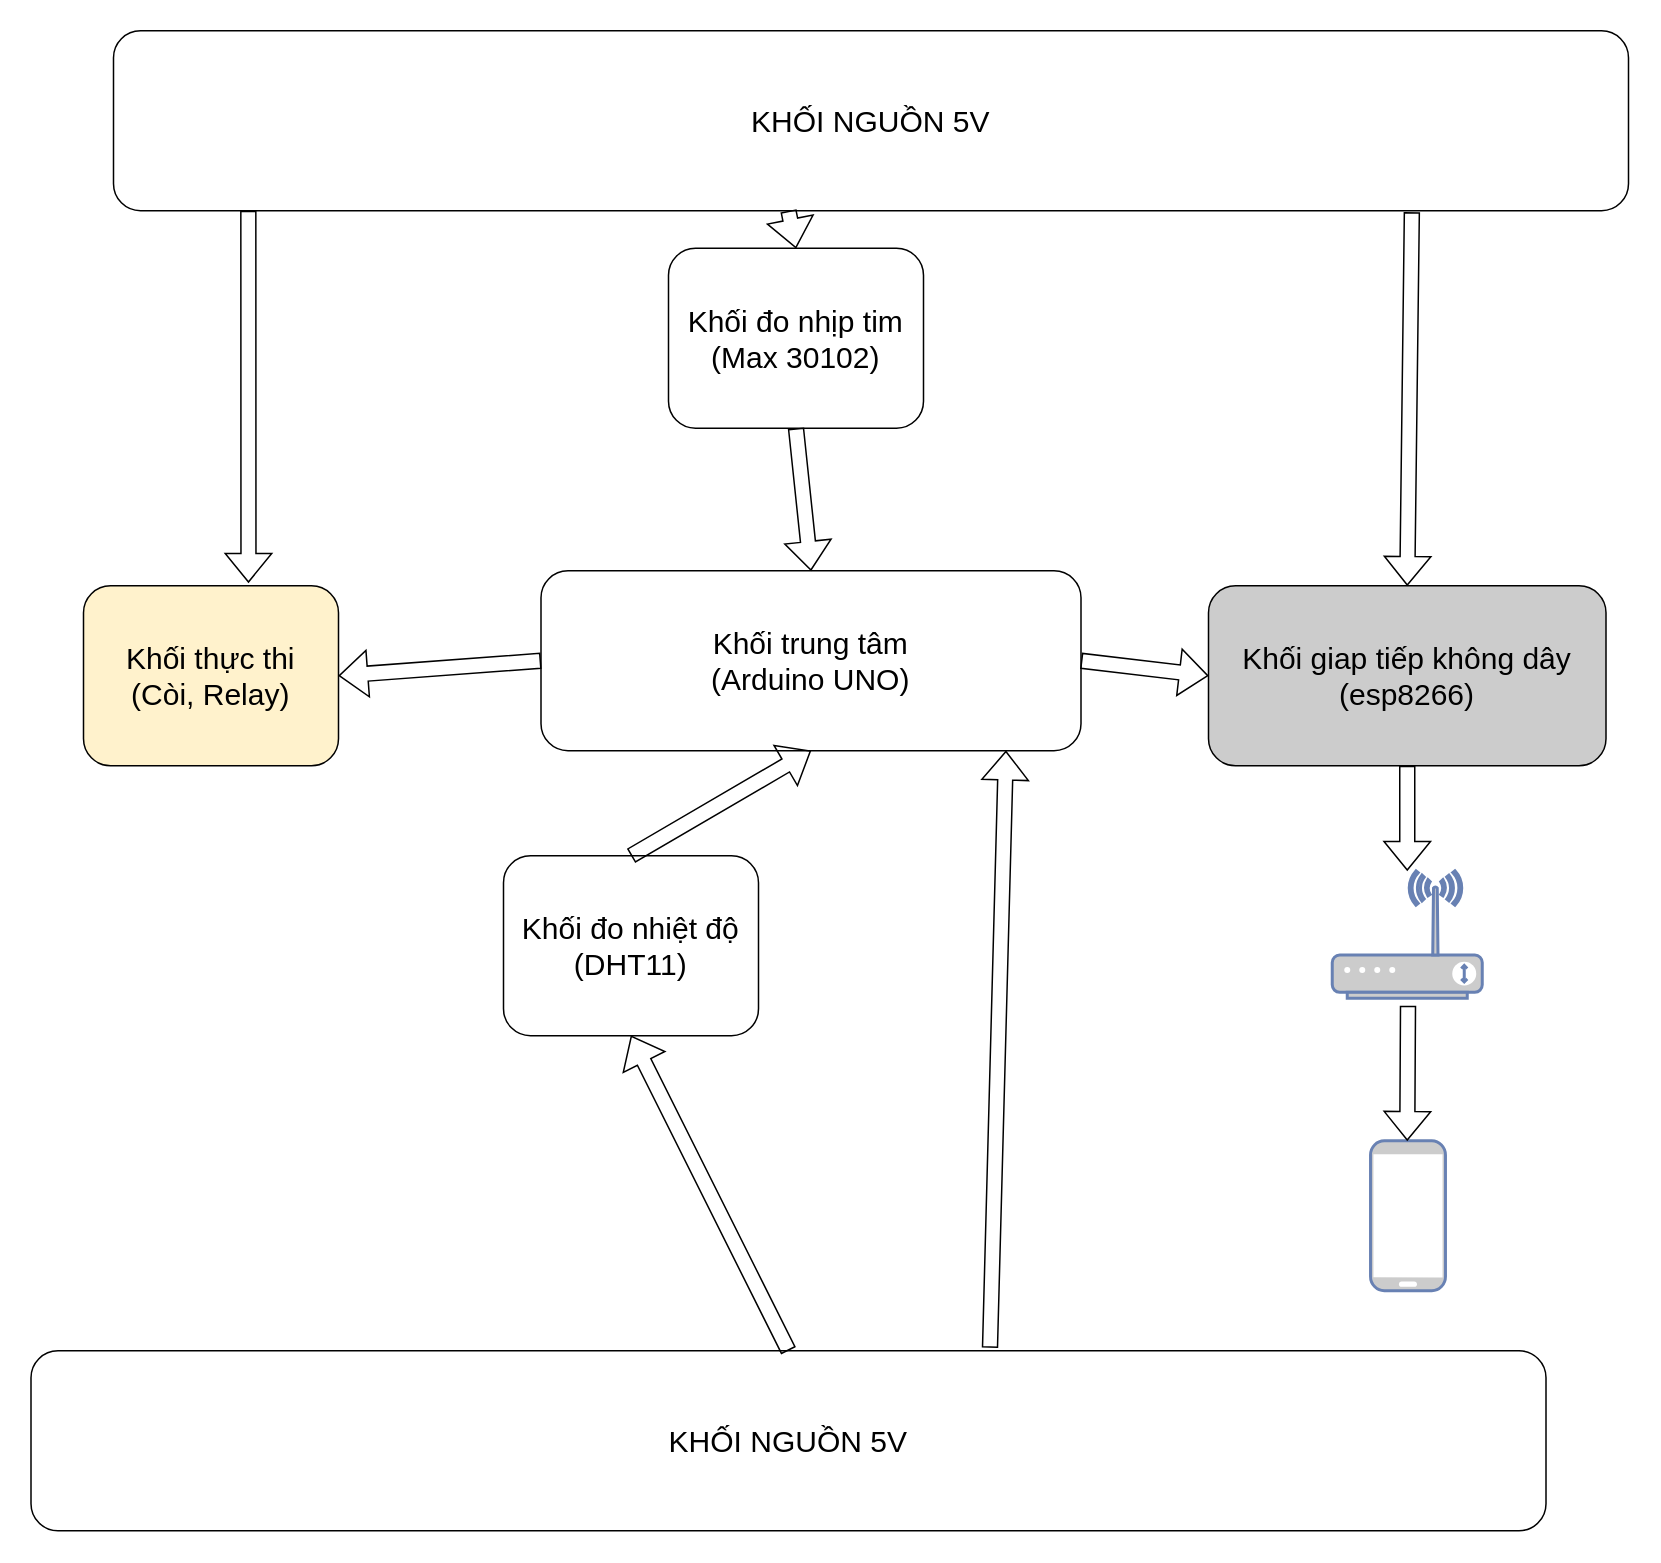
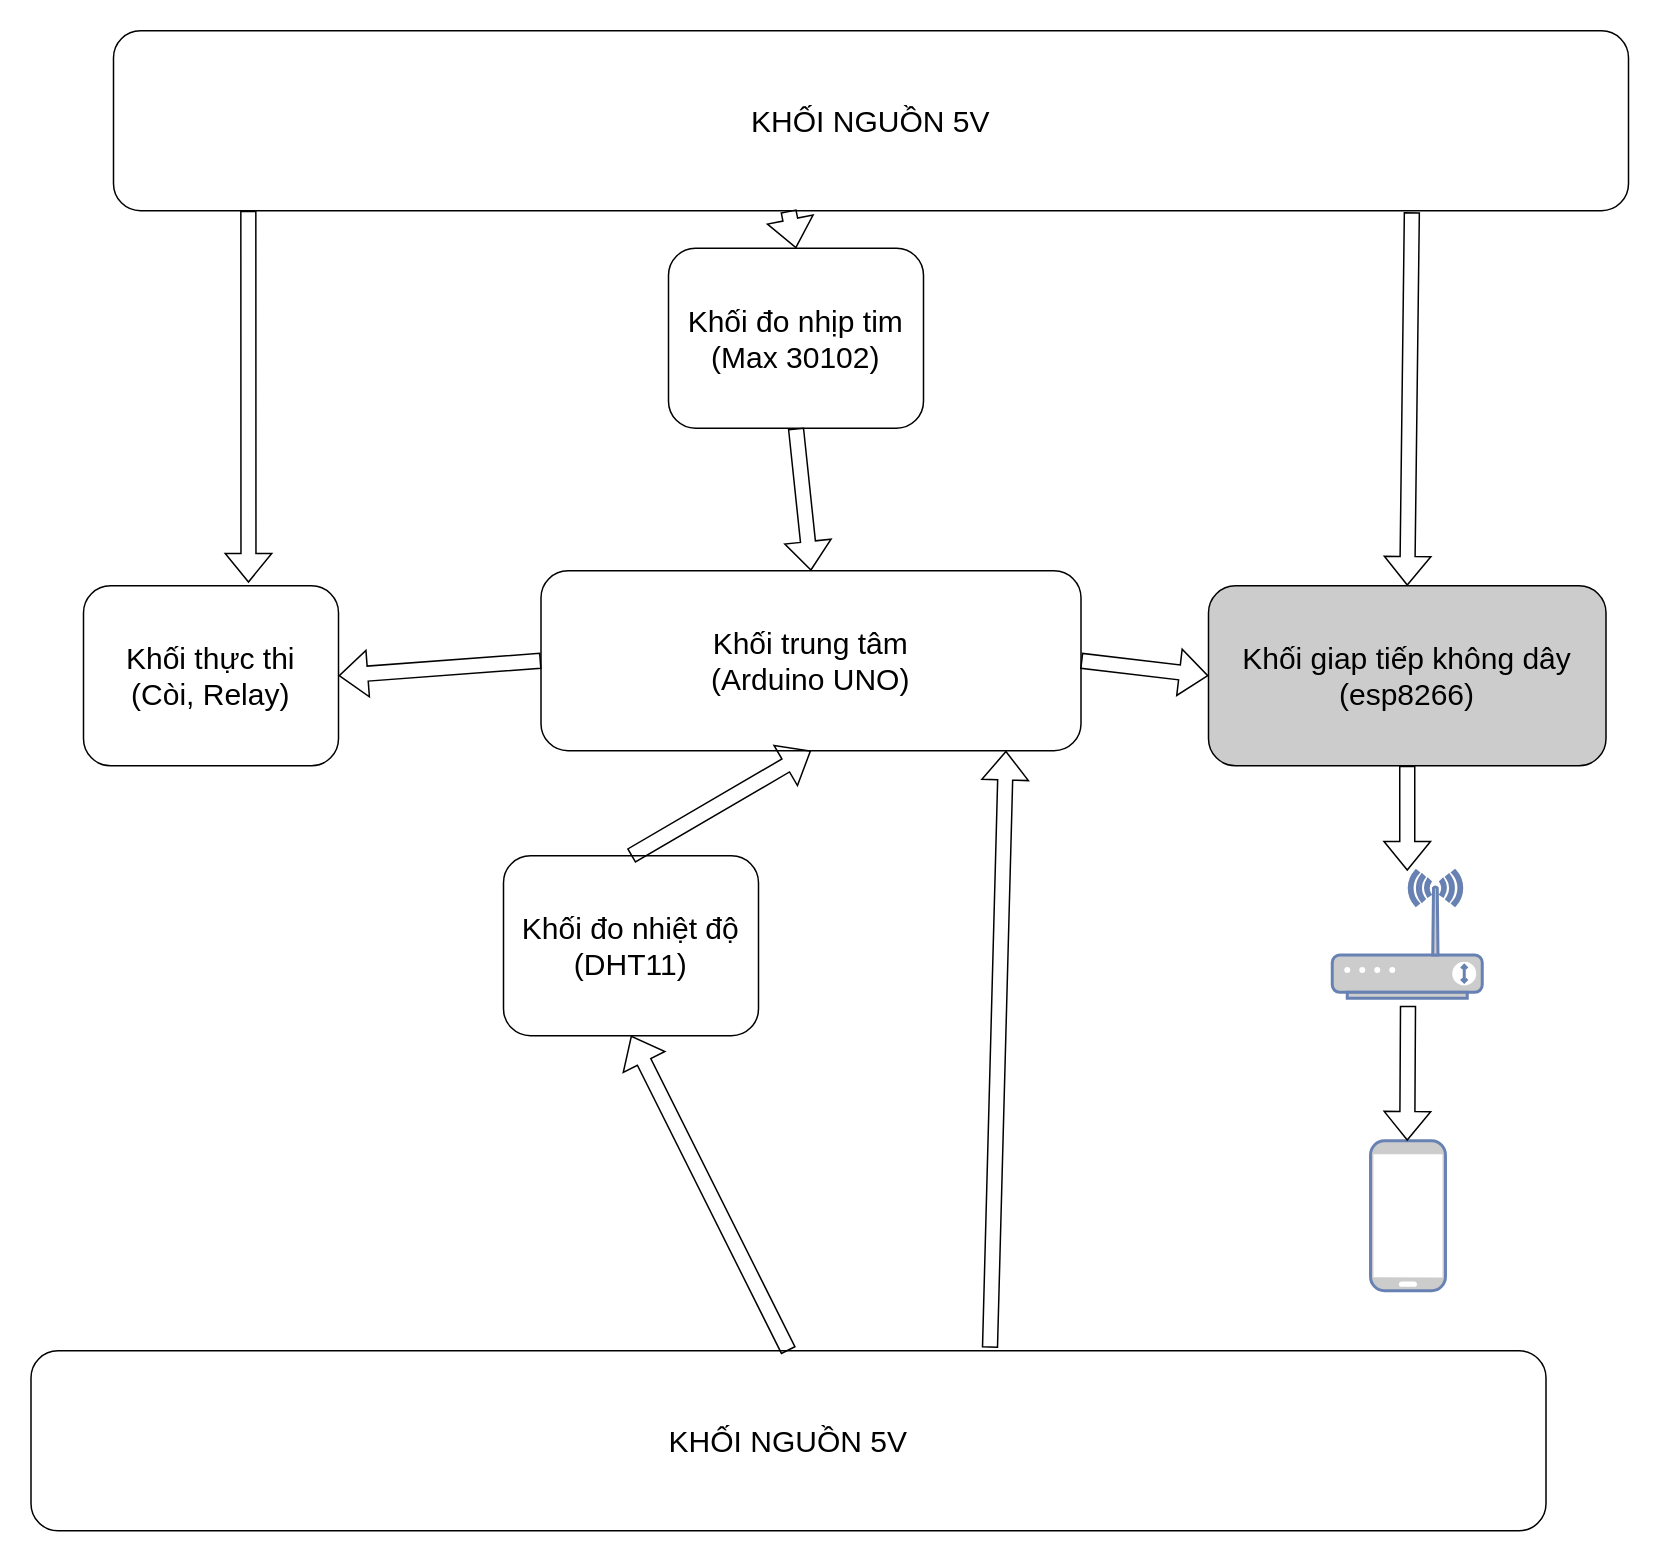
- <mxCell id="7" value="Khối thực thi&lt;br&gt;(Còi, Relay)" style="rounded=1;whiteSpace=wrap;html=1;fontSize=20;fillColor=#fff2cc;" vertex="1" parent="1"><mxGeometry x="55" y="390" width="170" height="120" as="geometry" /></mxCell>
+ <mxCell id="7" value="Khối thực thi&lt;br&gt;(Còi, Relay)" style="rounded=1;whiteSpace=wrap;html=1;fontSize=20;" vertex="1" parent="1"><mxGeometry x="55" y="390" width="170" height="120" as="geometry" /></mxCell>
